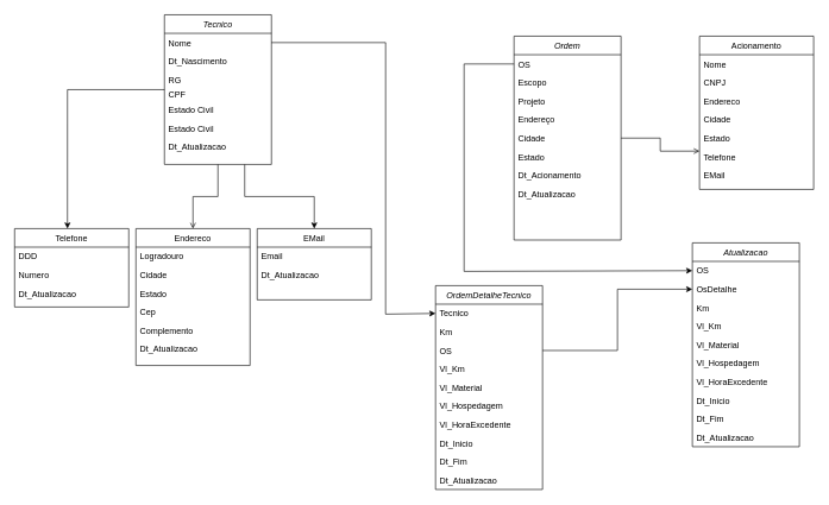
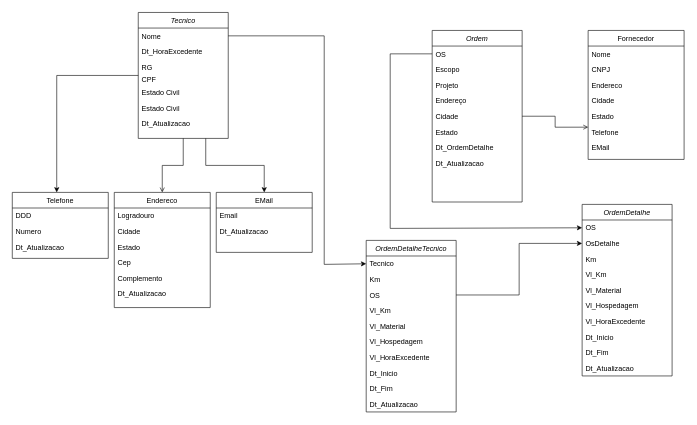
- <mxCell id="37" value="Acionamento" style="swimlane;fontStyle=0;align=center;verticalAlign=top;childLayout=stackLayout;horizontal=1;startSize=26;horizontalStack=0;resizeParent=1;resizeLast=0;collapsible=1;marginBottom=0;rounded=0;shadow=0;strokeWidth=1;" parent="1" vertex="1"><mxGeometry x="980" y="50" width="160" height="215" as="geometry"><mxRectangle x="550" y="140" width="160" height="26" as="alternateBounds" /></mxGeometry></mxCell>
+ <mxCell id="37" value="Fornecedor" style="swimlane;fontStyle=0;align=center;verticalAlign=top;childLayout=stackLayout;horizontal=1;startSize=26;horizontalStack=0;resizeParent=1;resizeLast=0;collapsible=1;marginBottom=0;rounded=0;shadow=0;strokeWidth=1;" parent="1" vertex="1"><mxGeometry x="980" y="50" width="160" height="215" as="geometry"><mxRectangle x="550" y="140" width="160" height="26" as="alternateBounds" /></mxGeometry></mxCell>
- <mxCell id="6" value="Dt_Nascimento" style="text;align=left;verticalAlign=top;spacingLeft=4;spacingRight=4;overflow=hidden;rotatable=0;points=[[0,0.5],[1,0.5]];portConstraint=eastwest;rounded=0;shadow=0;html=0;" parent="4" vertex="1"><mxGeometry y="52" width="150" height="26" as="geometry" /></mxCell>
+ <mxCell id="6" value="Dt_HoraExcedente" style="text;align=left;verticalAlign=top;spacingLeft=4;spacingRight=4;overflow=hidden;rotatable=0;points=[[0,0.5],[1,0.5]];portConstraint=eastwest;rounded=0;shadow=0;html=0;" parent="4" vertex="1"><mxGeometry y="52" width="150" height="26" as="geometry" /></mxCell>
- <mxCell id="35" value="Dt_Acionamento" style="text;align=left;verticalAlign=top;spacingLeft=4;spacingRight=4;overflow=hidden;rotatable=0;points=[[0,0.5],[1,0.5]];portConstraint=eastwest;" parent="28" vertex="1"><mxGeometry y="182" width="150" height="26" as="geometry" /></mxCell>
+ <mxCell id="35" value="Dt_OrdemDetalhe" style="text;align=left;verticalAlign=top;spacingLeft=4;spacingRight=4;overflow=hidden;rotatable=0;points=[[0,0.5],[1,0.5]];portConstraint=eastwest;" parent="28" vertex="1"><mxGeometry y="182" width="150" height="26" as="geometry" /></mxCell>
- <mxCell id="45" value="Atualizacao" style="swimlane;fontStyle=2;align=center;verticalAlign=top;childLayout=stackLayout;horizontal=1;startSize=26;horizontalStack=0;resizeParent=1;resizeLast=0;collapsible=1;marginBottom=0;rounded=0;shadow=0;strokeWidth=1;" parent="1" vertex="1"><mxGeometry x="970" y="340" width="150" height="286" as="geometry"><mxRectangle x="230" y="140" width="160" height="26" as="alternateBounds" /></mxGeometry></mxCell>
+ <mxCell id="45" value="OrdemDetalhe" style="swimlane;fontStyle=2;align=center;verticalAlign=top;childLayout=stackLayout;horizontal=1;startSize=26;horizontalStack=0;resizeParent=1;resizeLast=0;collapsible=1;marginBottom=0;rounded=0;shadow=0;strokeWidth=1;" parent="1" vertex="1"><mxGeometry x="970" y="340" width="150" height="286" as="geometry"><mxRectangle x="230" y="140" width="160" height="26" as="alternateBounds" /></mxGeometry></mxCell>
